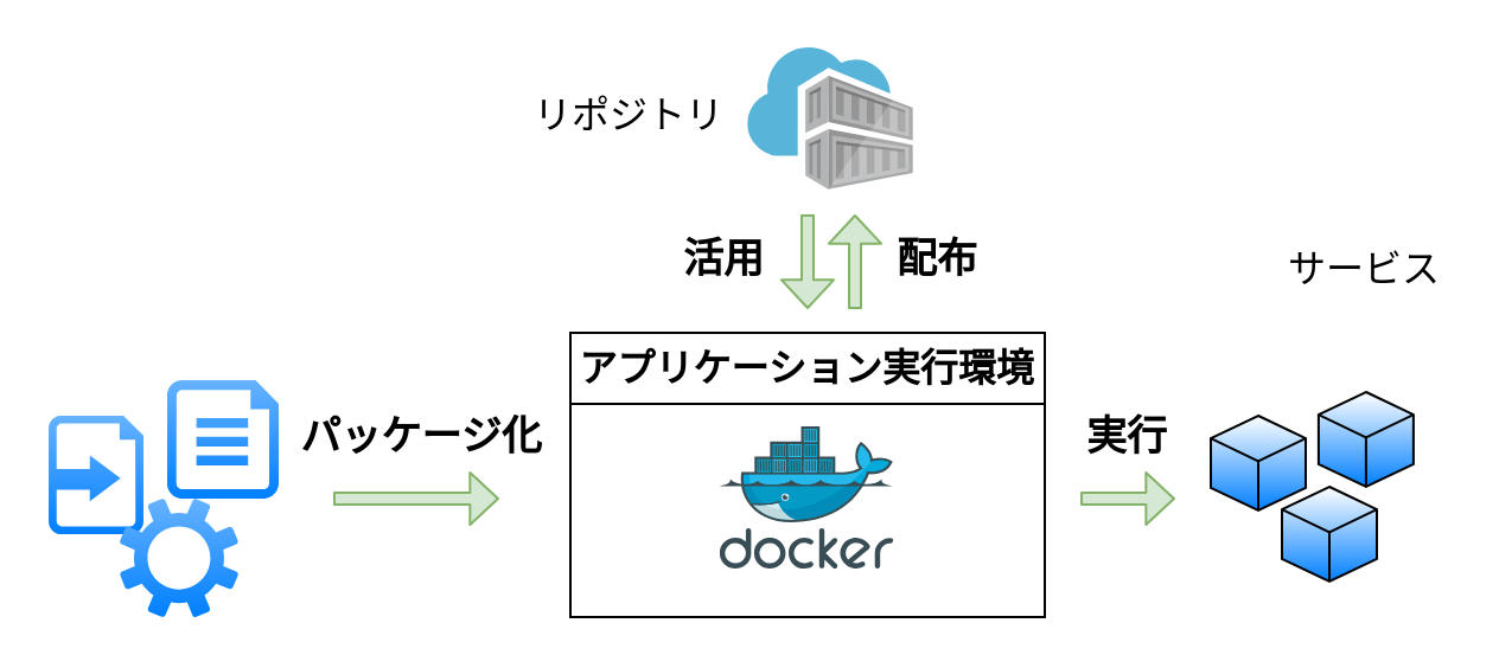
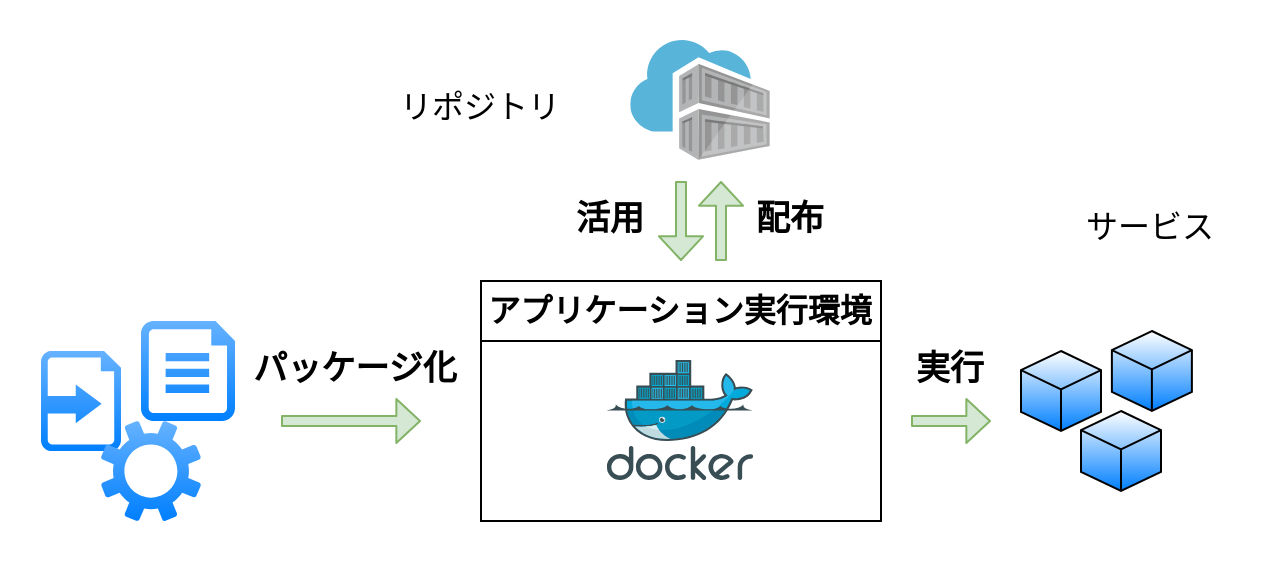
- <mxCell id="14" value="&lt;font style=&quot;font-size: 16px;&quot; color=&quot;#000000&quot;&gt;リポジトリ&lt;/font&gt;" style="text;html=1;strokeColor=none;fillColor=none;align=center;verticalAlign=middle;whiteSpace=wrap;rounded=0;fontSize=18;fontColor=#FF0000;fontFamily=Noto Sans JP;fontSource=https%3A%2F%2Ffonts.googleapis.com%2Fcss%3Ffamily%3DNoto%2BSans%2BJP;" parent="1" vertex="1"><mxGeometry x="220" y="40" width="90" height="15" as="geometry" /></mxCell>
+ <mxCell id="14" value="&lt;font style=&quot;font-size: 16px;&quot; color=&quot;#000000&quot;&gt;リポジトリ&lt;/font&gt;" style="text;html=1;strokeColor=none;fillColor=none;align=center;verticalAlign=middle;whiteSpace=wrap;rounded=0;fontSize=18;fontColor=#FF0000;fontFamily=Noto Sans JP;fontSource=https%3A%2F%2Ffonts.googleapis.com%2Fcss%3Ffamily%3DNoto%2BSans%2BJP;" parent="1" vertex="1"><mxGeometry x="195" y="45" width="90" height="15" as="geometry" /></mxCell>
